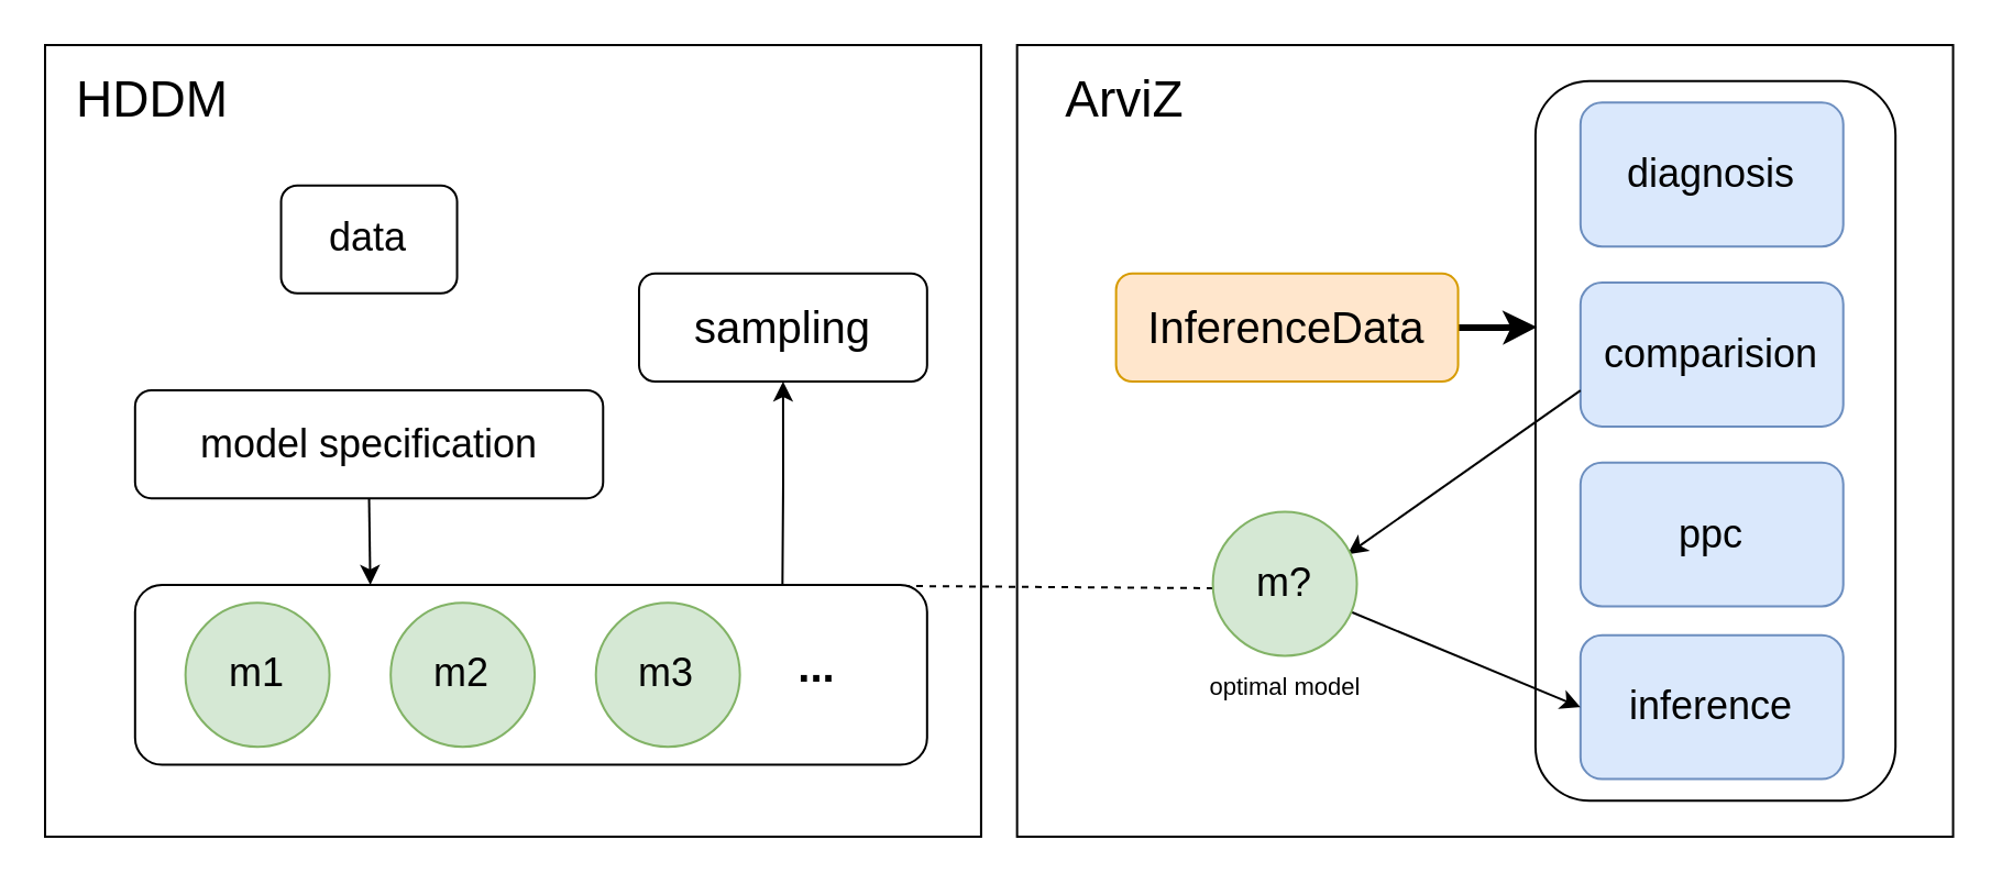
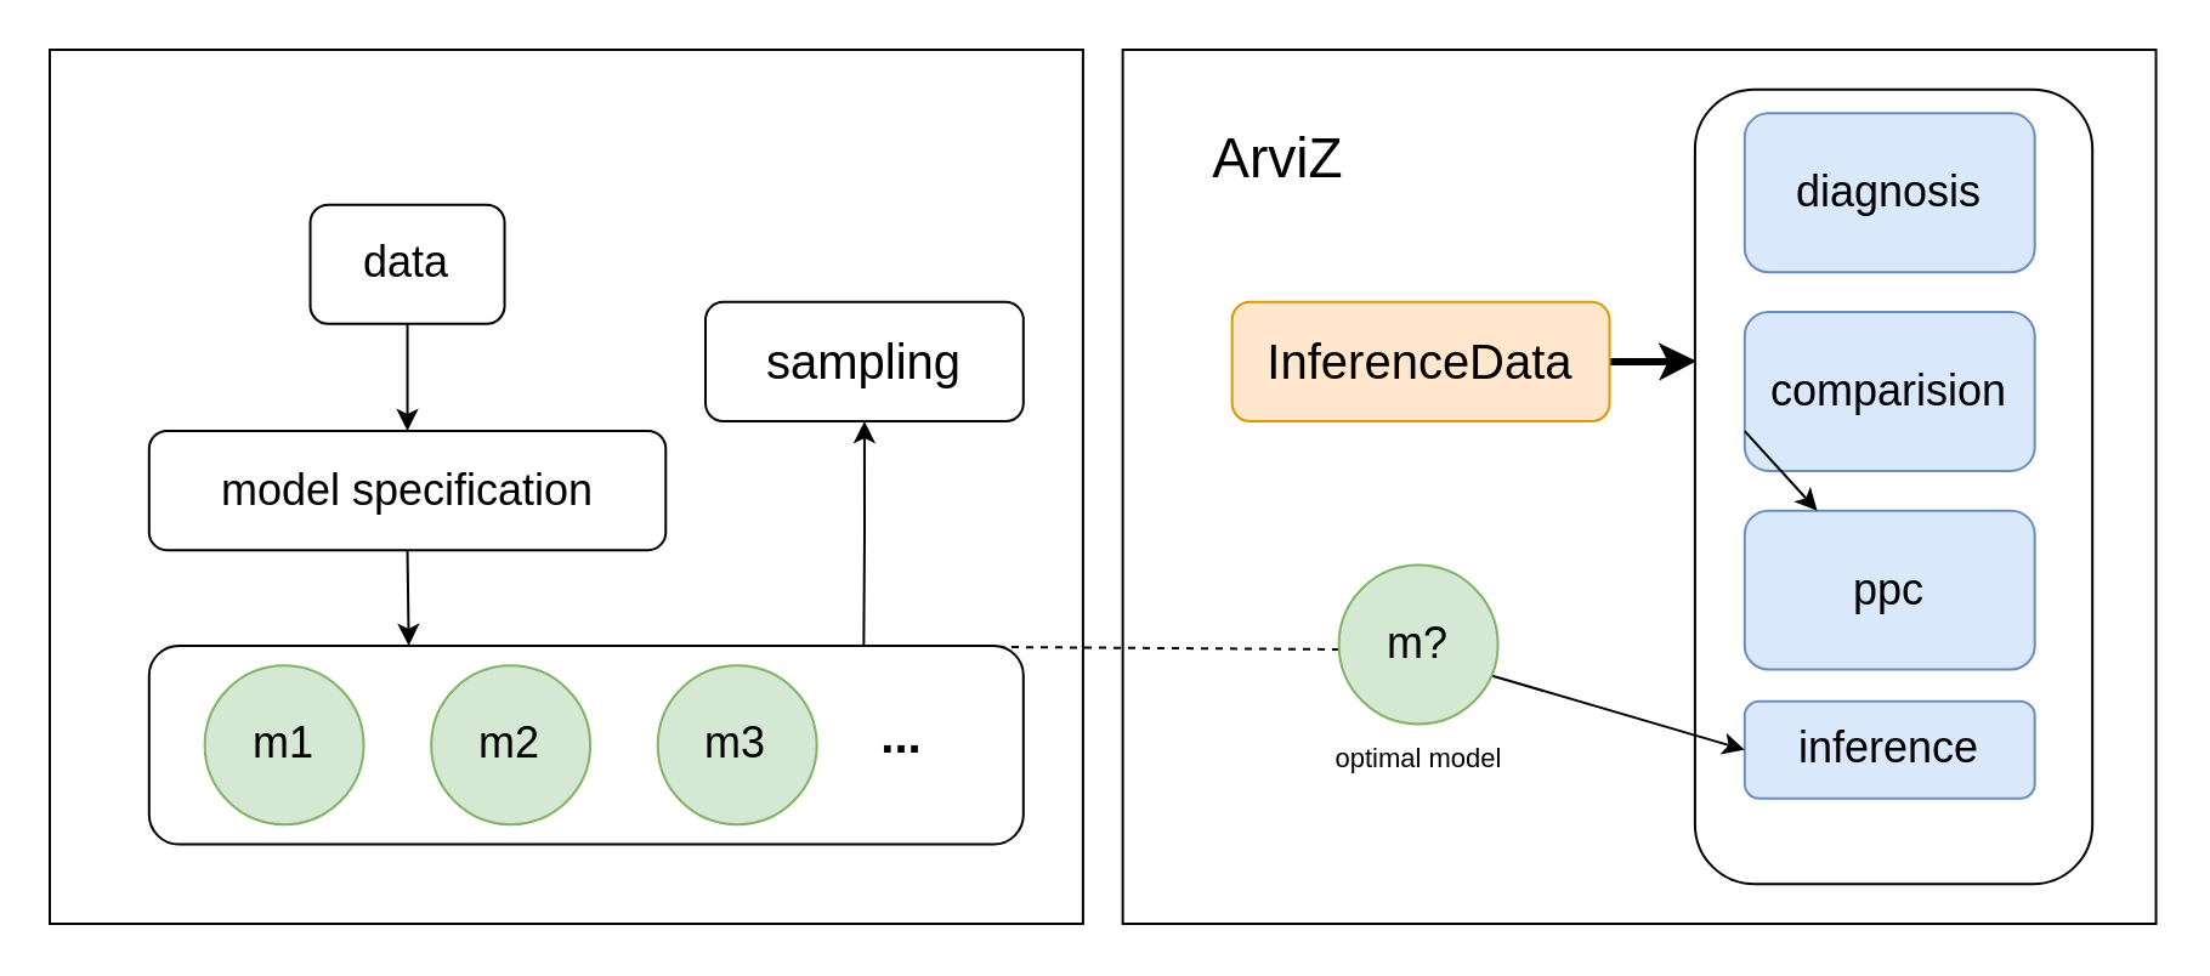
- <mxCell id="8" value="&lt;font style=&quot;font-size: 23px;&quot;&gt;HDDM&lt;/font&gt;" style="text;html=1;strokeColor=none;fillColor=none;align=center;verticalAlign=middle;whiteSpace=wrap;rounded=0;" parent="2" vertex="1"><mxGeometry width="98.182" height="49.091" as="geometry" /></mxCell>
- <mxCell id="9" value="&lt;font style=&quot;font-size: 23px;&quot;&gt;ArviZ&lt;/font&gt;" style="text;html=1;strokeColor=none;fillColor=none;align=center;verticalAlign=middle;whiteSpace=wrap;rounded=0;" parent="2" vertex="1"><mxGeometry x="441.817" width="98.182" height="49.091" as="geometry" /></mxCell>
+ <mxCell id="9" value="&lt;font style=&quot;font-size: 23px;&quot;&gt;ArviZ&lt;/font&gt;" style="text;html=1;strokeColor=none;fillColor=none;align=center;verticalAlign=middle;whiteSpace=wrap;rounded=0;" parent="2" vertex="1"><mxGeometry x="456.817" y="20" width="98.182" height="49.091" as="geometry" /></mxCell>
+ <mxCell id="6" style="rounded=0;orthogonalLoop=1;jettySize=auto;html=1;entryX=0.5;entryY=0;entryDx=0;entryDy=0;" parent="2" source="7" target="5" edge="1"><mxGeometry relative="1" as="geometry" /></mxCell>
- <mxCell id="27" style="rounded=0;orthogonalLoop=1;jettySize=auto;html=1;exitX=0;exitY=0.75;exitDx=0;exitDy=0;entryX=0.935;entryY=0.295;entryDx=0;entryDy=0;entryPerimeter=0;" parent="2" source="16" target="31" edge="1"><mxGeometry relative="1" as="geometry" /></mxCell>
+ <mxCell id="27" style="rounded=0;orthogonalLoop=1;jettySize=auto;html=1;exitX=0;exitY=0.75;exitDx=0;exitDy=0;" parent="2" source="16" target="15" edge="1"><mxGeometry relative="1" as="geometry" /></mxCell>
- <mxCell id="14" value="&lt;p class=&quot;MsoNormal&quot;&gt;&lt;font style=&quot;font-size: 18px;&quot;&gt;inference&lt;/font&gt;&lt;/p&gt;" style="rounded=1;whiteSpace=wrap;html=1;fillColor=#dae8fc;strokeColor=#6c8ebf;" parent="12" vertex="1"><mxGeometry x="4.091" y="252.0" width="119.454" height="65.455" as="geometry" /></mxCell>
+ <mxCell id="14" value="&lt;p class=&quot;MsoNormal&quot;&gt;&lt;font style=&quot;font-size: 18px;&quot;&gt;inference&lt;/font&gt;&lt;/p&gt;" style="rounded=1;whiteSpace=wrap;html=1;fillColor=#dae8fc;strokeColor=#6c8ebf;" parent="12" vertex="1"><mxGeometry x="4.091" y="252.0" width="119.454" height="40" as="geometry" /></mxCell>
